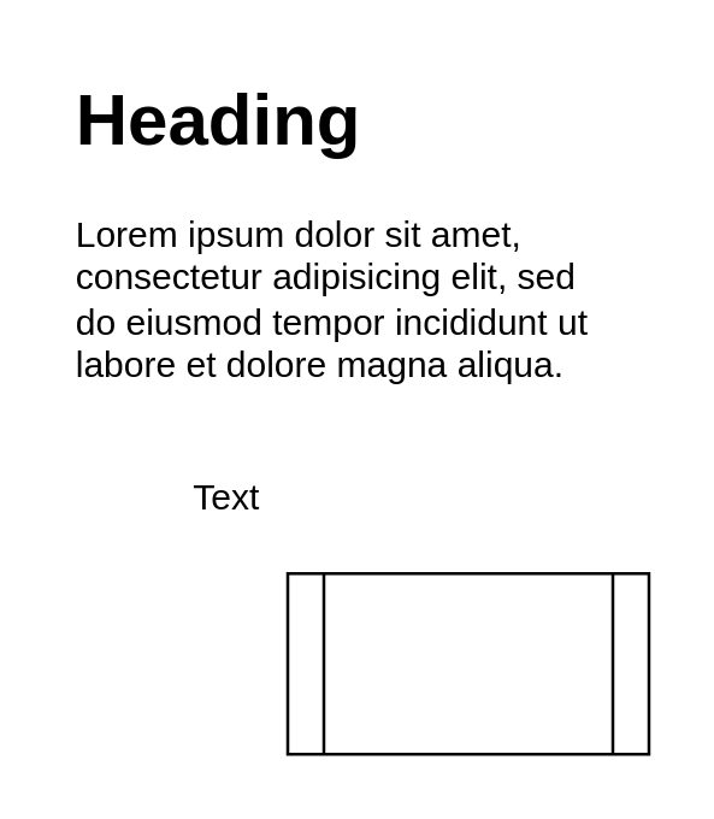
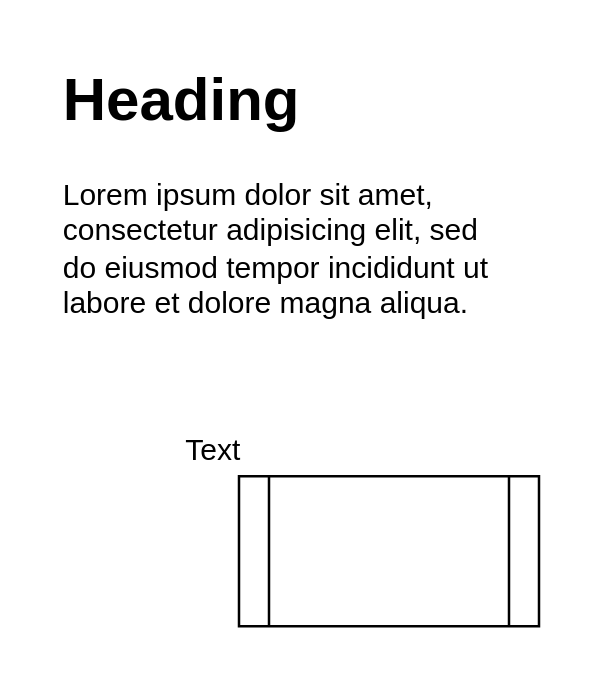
- <mxCell id="3" value="Text" style="text;html=1;strokeColor=none;fillColor=none;align=center;verticalAlign=middle;whiteSpace=wrap;rounded=0;" vertex="1" parent="1"><mxGeometry x="55" y="155" width="40" height="20" as="geometry" /></mxCell>
+ <mxCell id="3" value="Text" style="text;html=1;strokeColor=none;fillColor=none;align=center;verticalAlign=middle;whiteSpace=wrap;rounded=0;" vertex="1" parent="1"><mxGeometry x="65" y="170" width="40" height="20" as="geometry" /></mxCell>
